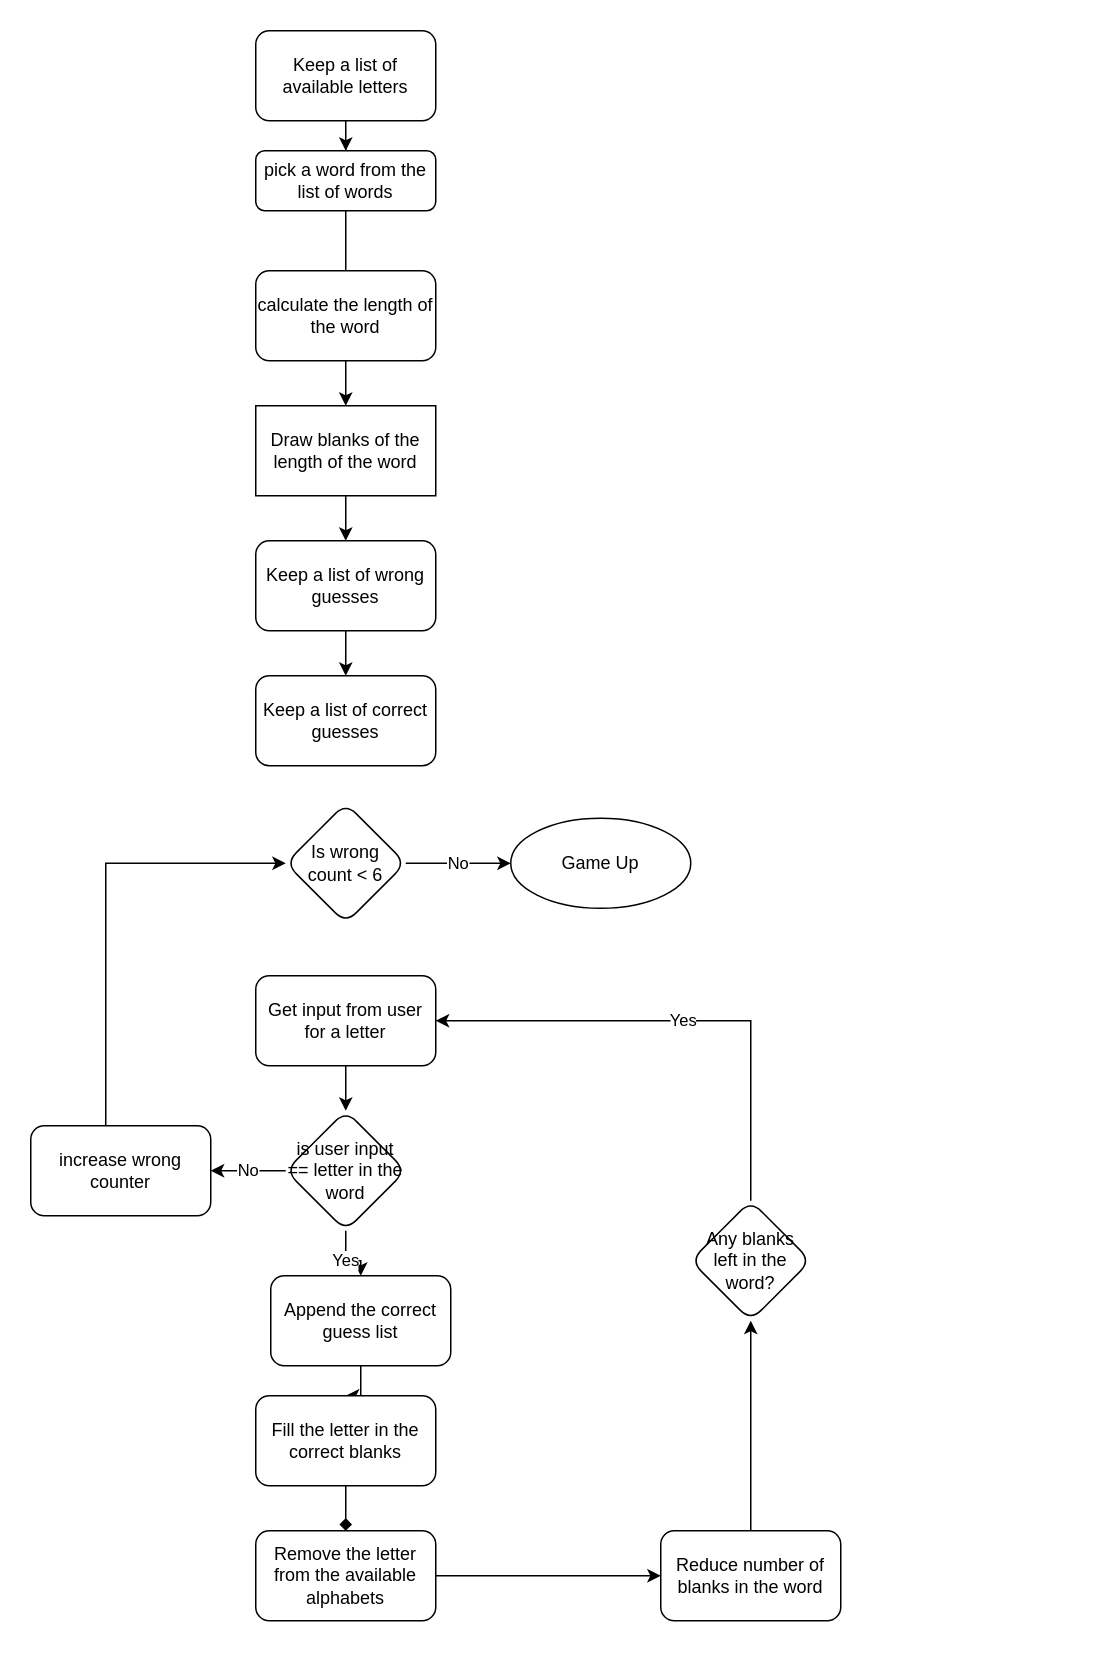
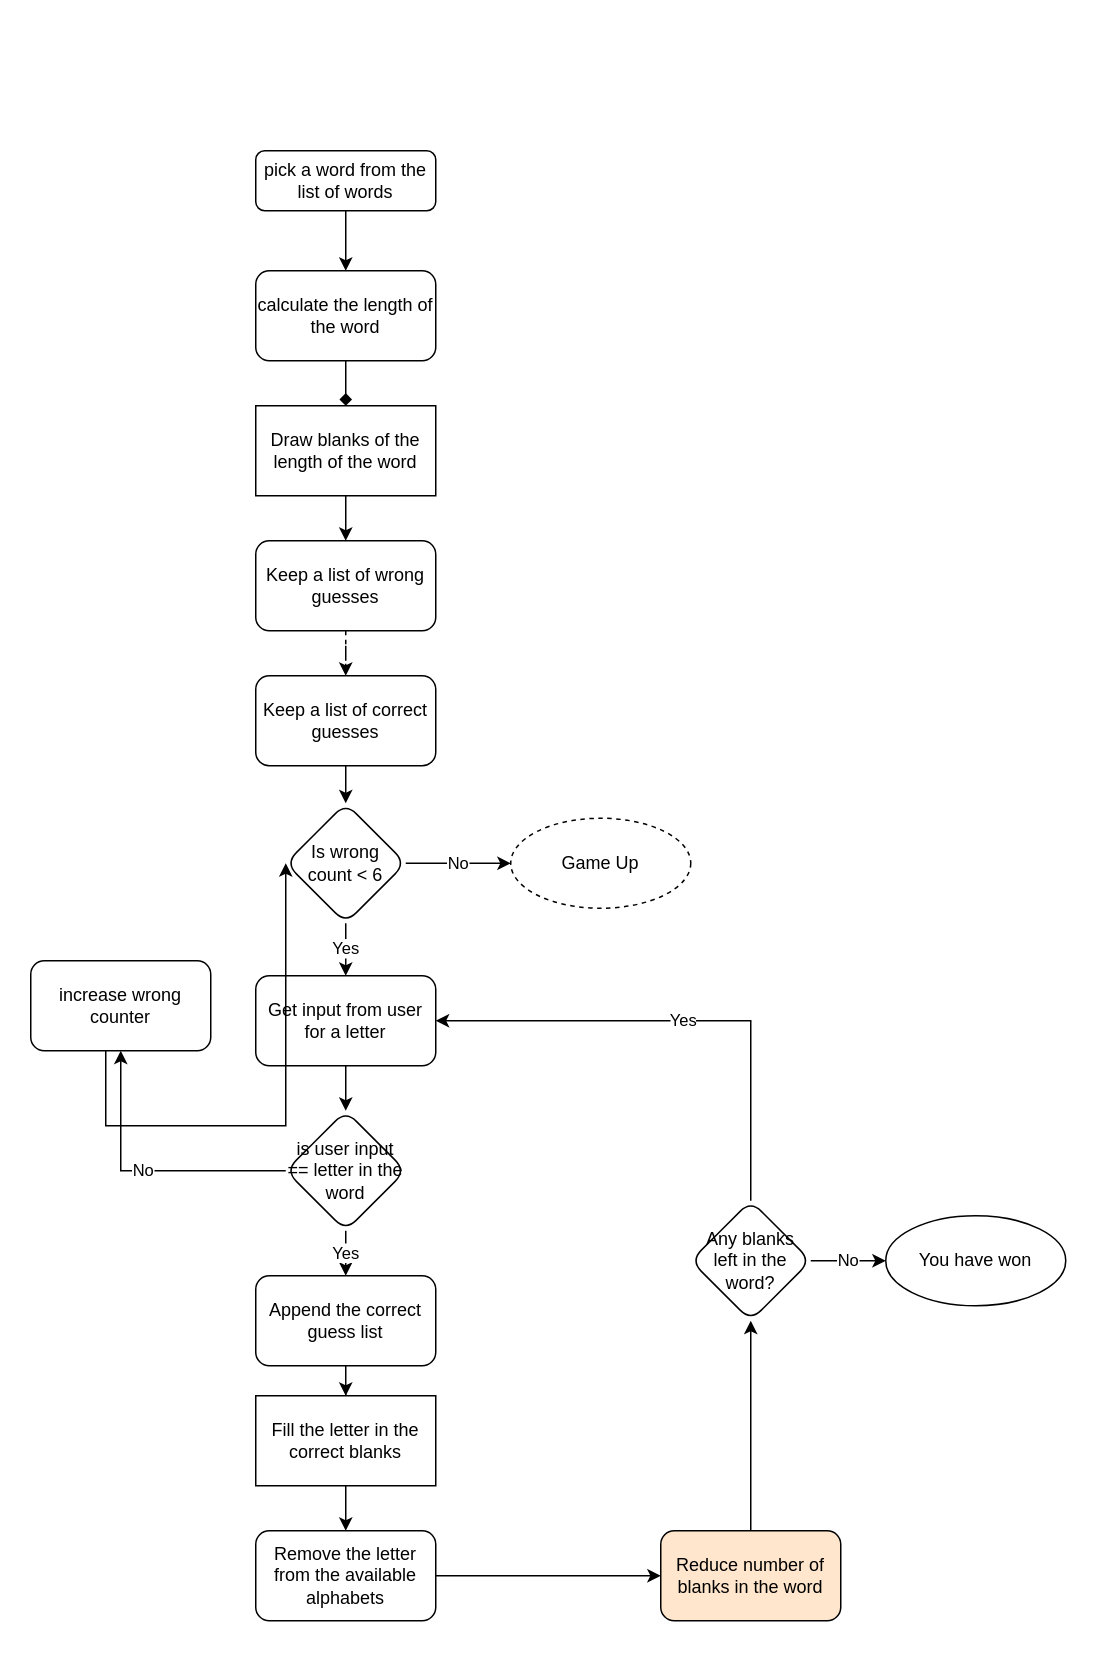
- <mxCell id="30" value="Keep a list of available letters" style="whiteSpace=wrap;html=1;rounded=1;shadow=0;strokeWidth=1;glass=0;" vertex="1" parent="1"><mxGeometry x="170" y="20" width="120" height="60" as="geometry" /></mxCell>
- <mxCell id="29" style="edgeStyle=orthogonalEdgeStyle;rounded=0;orthogonalLoop=1;jettySize=auto;html=1;exitX=0.5;exitY=1;exitDx=0;exitDy=0;" edge="1" parent="1" source="30" target="3"><mxGeometry relative="1" as="geometry" /></mxCell>
- <mxCell id="2" value="" style="edgeStyle=orthogonalEdgeStyle;rounded=0;orthogonalLoop=1;jettySize=auto;html=1;endArrow=none;" edge="1" parent="1" source="3" target="5"><mxGeometry relative="1" as="geometry" /></mxCell>
+ <mxCell id="2" value="" style="edgeStyle=orthogonalEdgeStyle;rounded=0;orthogonalLoop=1;jettySize=auto;html=1;" edge="1" parent="1" source="3" target="5"><mxGeometry relative="1" as="geometry" /></mxCell>
- <mxCell id="4" value="" style="edgeStyle=orthogonalEdgeStyle;rounded=0;orthogonalLoop=1;jettySize=auto;html=1;" edge="1" parent="1" source="5" target="7"><mxGeometry relative="1" as="geometry" /></mxCell>
+ <mxCell id="4" value="" style="edgeStyle=orthogonalEdgeStyle;rounded=0;orthogonalLoop=1;jettySize=auto;html=1;endArrow=diamond;" edge="1" parent="1" source="5" target="7"><mxGeometry relative="1" as="geometry" /></mxCell>
- <mxCell id="8" value="" style="edgeStyle=orthogonalEdgeStyle;rounded=0;orthogonalLoop=1;jettySize=auto;html=1;" edge="1" parent="1" source="9" target="11"><mxGeometry relative="1" as="geometry" /></mxCell>
+ <mxCell id="8" value="" style="edgeStyle=orthogonalEdgeStyle;rounded=0;orthogonalLoop=1;jettySize=auto;html=1;dashed=1;" edge="1" parent="1" source="9" target="11"><mxGeometry relative="1" as="geometry" /></mxCell>
+ <mxCell id="10" value="" style="edgeStyle=orthogonalEdgeStyle;rounded=0;orthogonalLoop=1;jettySize=auto;html=1;" edge="1" parent="1" source="11" target="16"><mxGeometry relative="1" as="geometry" /></mxCell>
- <mxCell id="17" value="Game Up" style="ellipse;whiteSpace=wrap;html=1;rounded=1;shadow=0;strokeWidth=1;glass=0;" vertex="1" parent="1"><mxGeometry x="340" y="545" width="120" height="60" as="geometry" /></mxCell>
+ <mxCell id="17" value="Game Up" style="ellipse;whiteSpace=wrap;html=1;rounded=1;shadow=0;strokeWidth=1;glass=0;dashed=1;" vertex="1" parent="1"><mxGeometry x="340" y="545" width="120" height="60" as="geometry" /></mxCell>
+ <mxCell id="15" value="Yes" style="edgeStyle=orthogonalEdgeStyle;rounded=0;orthogonalLoop=1;jettySize=auto;html=1;" edge="1" parent="1" source="16" target="13"><mxGeometry relative="1" as="geometry" /></mxCell>
- <mxCell id="22" value="increase wrong counter" style="whiteSpace=wrap;html=1;rounded=1;shadow=0;strokeWidth=1;glass=0;" vertex="1" parent="1"><mxGeometry x="20" y="750" width="120" height="60" as="geometry" /></mxCell>
+ <mxCell id="22" value="increase wrong counter" style="whiteSpace=wrap;html=1;rounded=1;shadow=0;strokeWidth=1;glass=0;" vertex="1" parent="1"><mxGeometry x="20" y="640" width="120" height="60" as="geometry" /></mxCell>
+ <mxCell id="31" value="No" style="edgeStyle=orthogonalEdgeStyle;rounded=0;orthogonalLoop=1;jettySize=auto;html=1;" edge="1" parent="1" source="32" target="35"><mxGeometry relative="1" as="geometry" /></mxCell>
+ <mxCell id="35" value="You have won" style="ellipse;whiteSpace=wrap;html=1;rounded=1;shadow=0;strokeWidth=1;glass=0;" vertex="1" parent="1"><mxGeometry x="590" y="810" width="120" height="60" as="geometry" /></mxCell>
- <mxCell id="36" value="Append the correct guess list" style="whiteSpace=wrap;html=1;rounded=1;shadow=0;strokeWidth=1;glass=0;" vertex="1" parent="1"><mxGeometry x="180" y="850" width="120" height="60" as="geometry" /></mxCell>
+ <mxCell id="36" value="Append the correct guess list" style="whiteSpace=wrap;html=1;rounded=1;shadow=0;strokeWidth=1;glass=0;" vertex="1" parent="1"><mxGeometry x="170" y="850" width="120" height="60" as="geometry" /></mxCell>
- <mxCell id="25" value="Fill the letter in the correct blanks" style="whiteSpace=wrap;html=1;rounded=1;shadow=0;strokeWidth=1;glass=0;" vertex="1" parent="1"><mxGeometry x="170" y="930" width="120" height="60" as="geometry" /></mxCell>
+ <mxCell id="25" value="Fill the letter in the correct blanks" style="whiteSpace=wrap;html=1;shadow=0;strokeWidth=1;glass=0;rounded=0;" vertex="1" parent="1"><mxGeometry x="170" y="930" width="120" height="60" as="geometry" /></mxCell>
- <mxCell id="24" value="" style="edgeStyle=orthogonalEdgeStyle;rounded=0;orthogonalLoop=1;jettySize=auto;html=1;endArrow=diamond;" edge="1" parent="1" source="25" target="28"><mxGeometry relative="1" as="geometry" /></mxCell>
+ <mxCell id="24" value="" style="edgeStyle=orthogonalEdgeStyle;rounded=0;orthogonalLoop=1;jettySize=auto;html=1;" edge="1" parent="1" source="25" target="28"><mxGeometry relative="1" as="geometry" /></mxCell>
- <mxCell id="34" value="Reduce number of blanks in the word" style="whiteSpace=wrap;html=1;rounded=1;shadow=0;strokeWidth=1;glass=0;" vertex="1" parent="1"><mxGeometry x="440" y="1020" width="120" height="60" as="geometry" /></mxCell>
+ <mxCell id="34" value="Reduce number of blanks in the word" style="whiteSpace=wrap;html=1;rounded=1;shadow=0;strokeWidth=1;glass=0;fillColor=#ffe6cc;" vertex="1" parent="1"><mxGeometry x="440" y="1020" width="120" height="60" as="geometry" /></mxCell>
